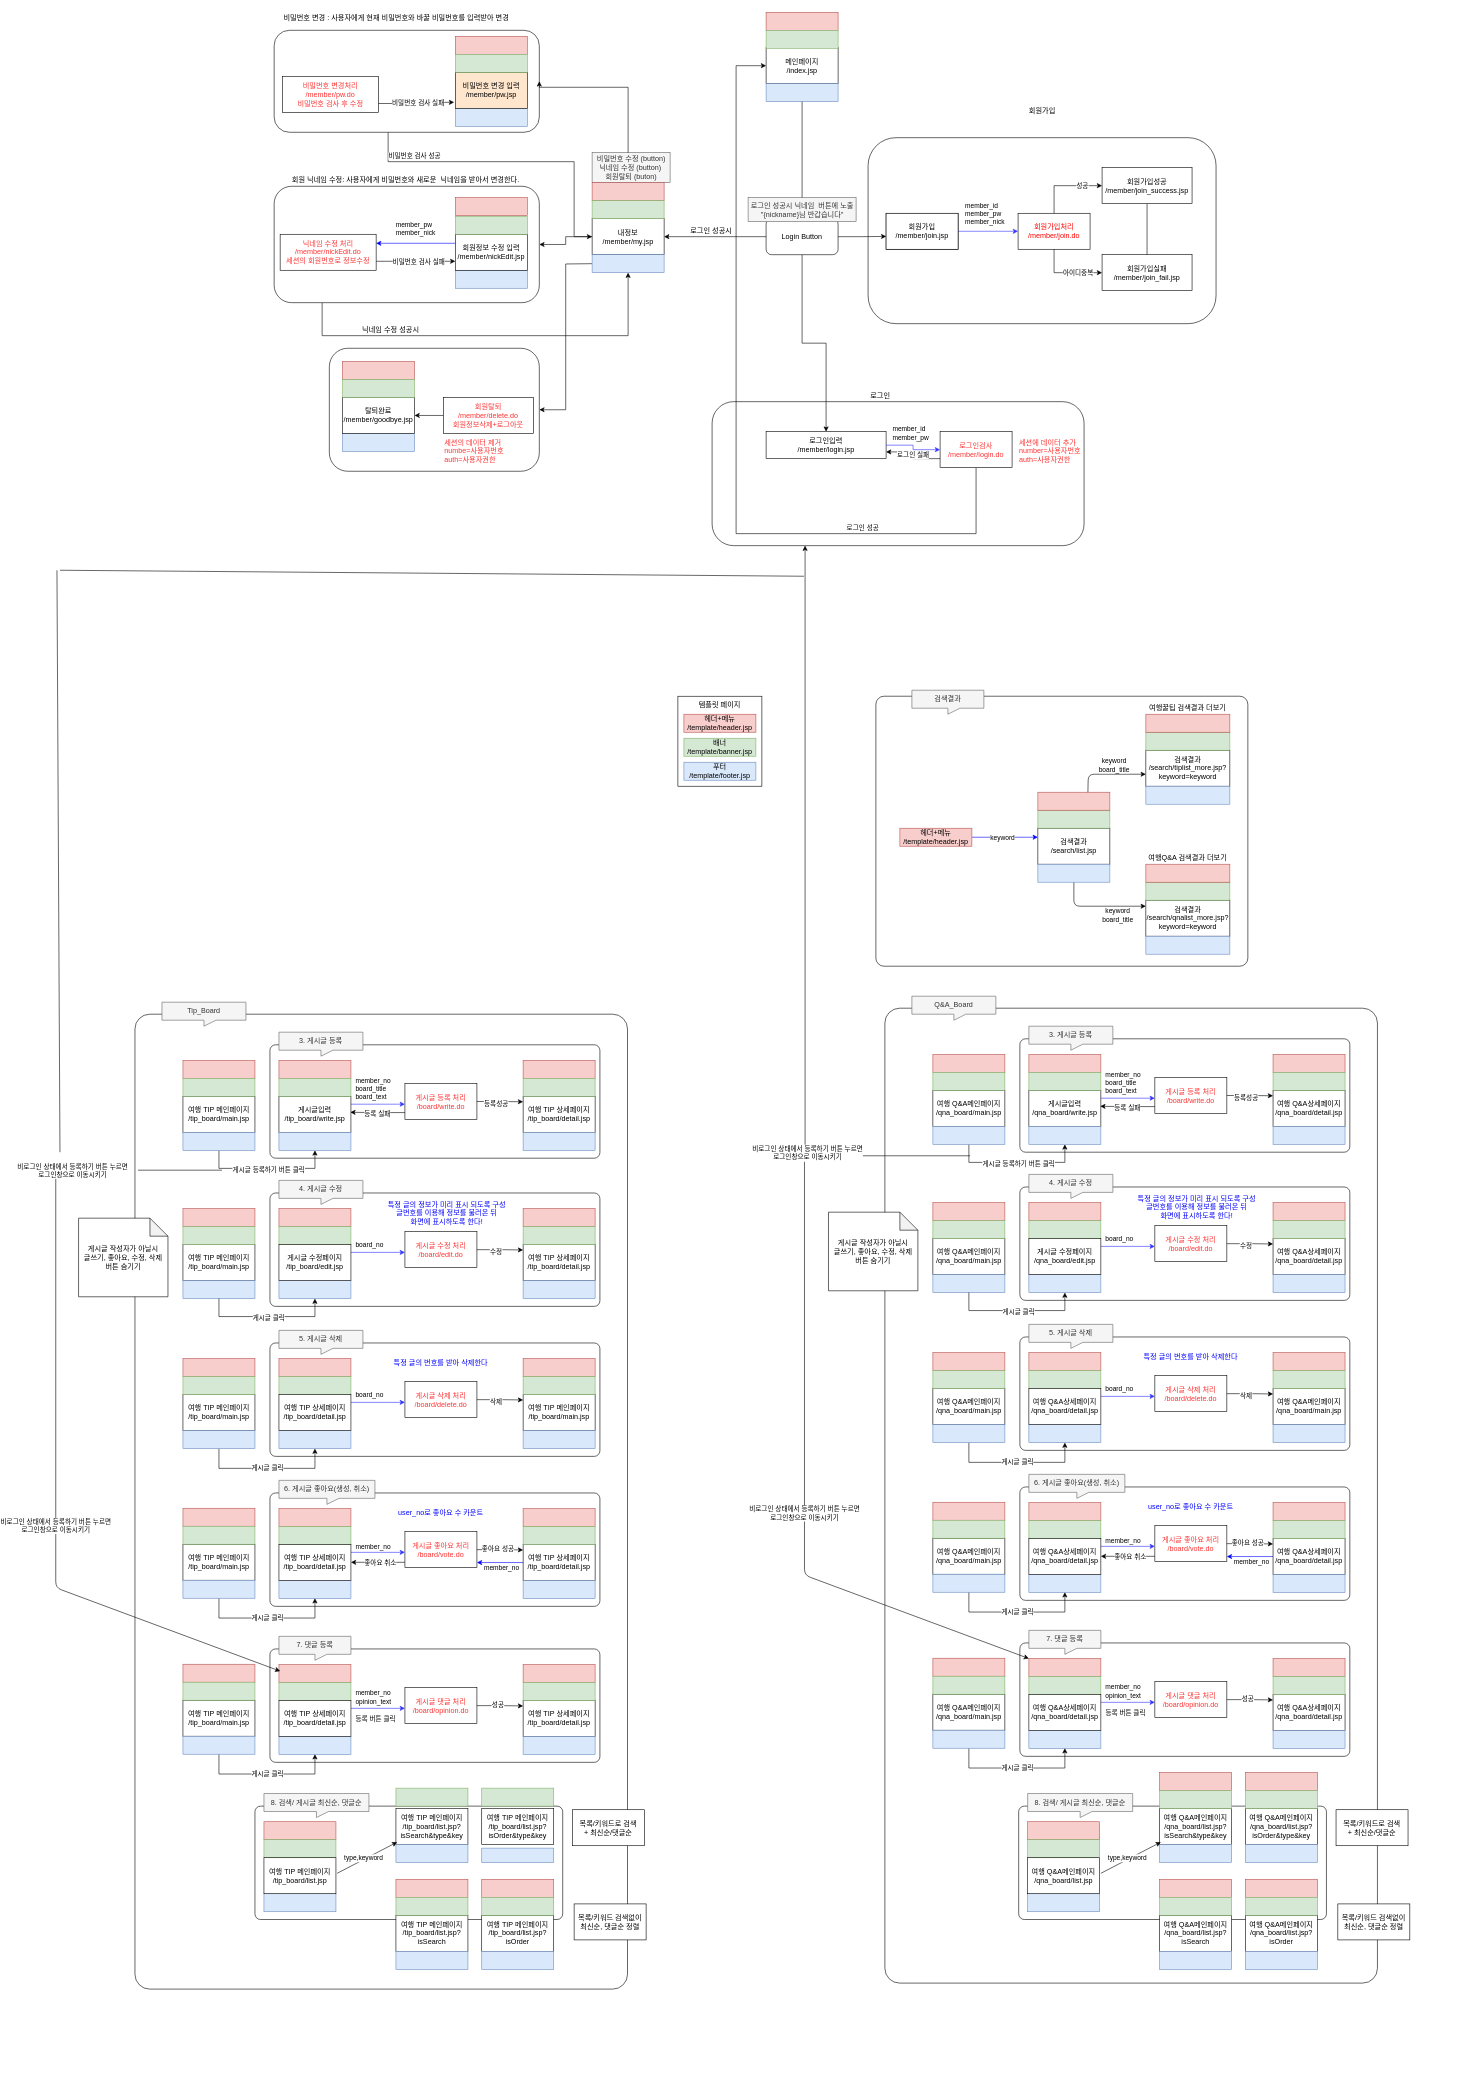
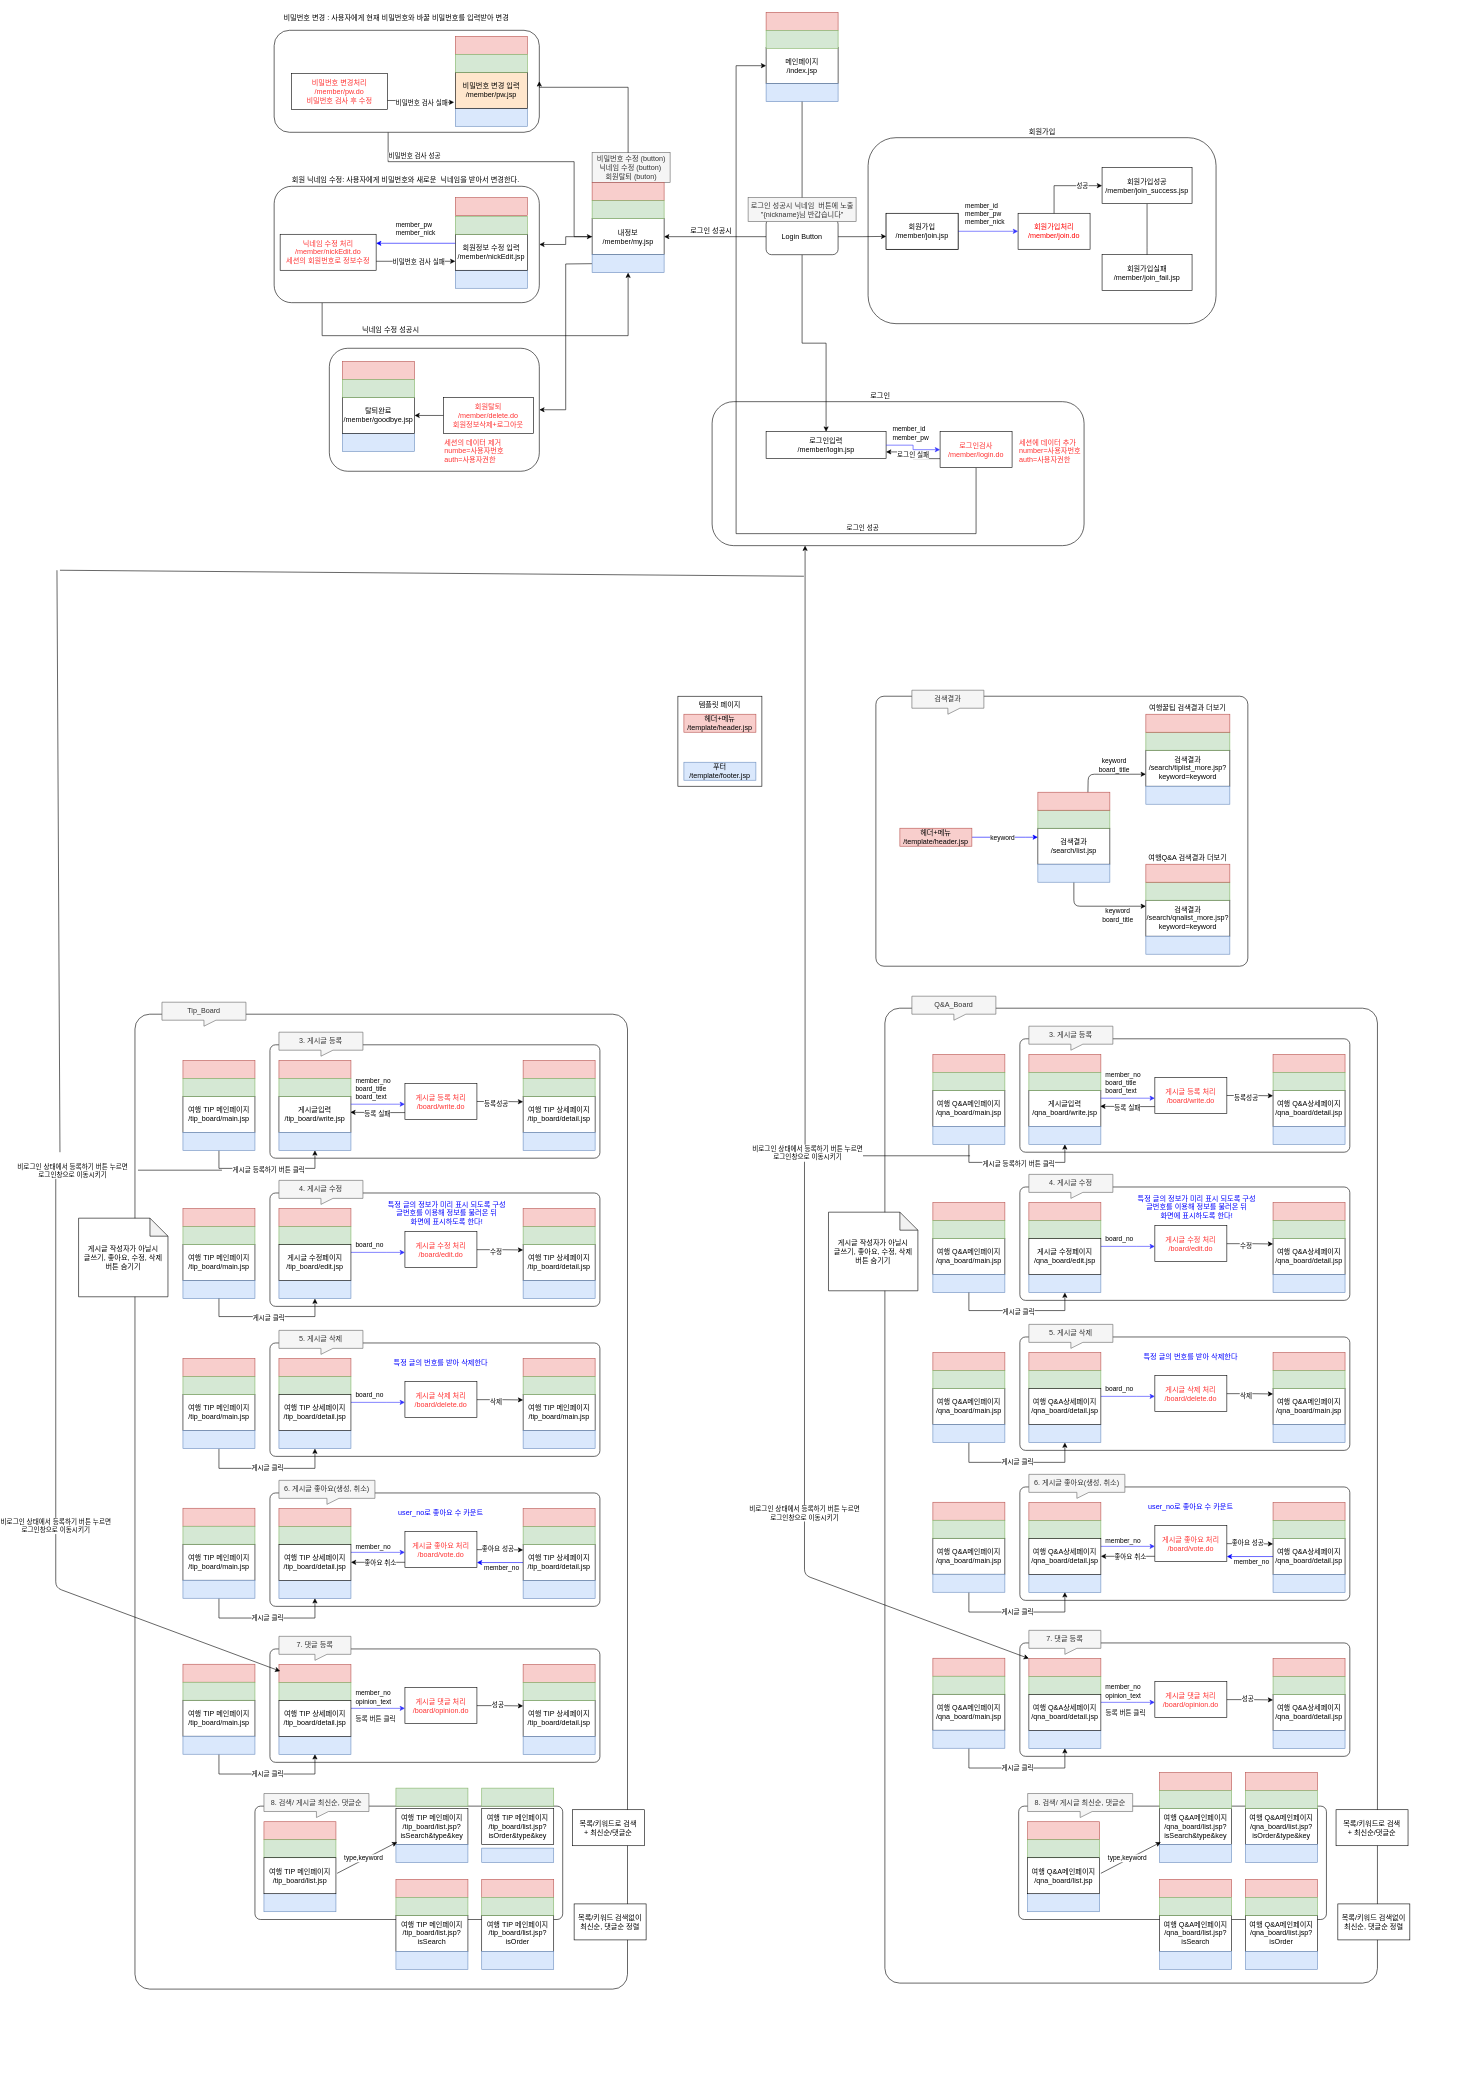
- <mxCell id="202" value="비밀번호 변경처리&lt;br&gt;/member/pw.do&lt;br&gt;비밀번호 검사 후 수정" style="rounded=0;whiteSpace=wrap;html=1;fontColor=#FF3333;" parent="1" vertex="1"><mxGeometry x="398" y="127" width="160" height="60" as="geometry" /></mxCell>
+ <mxCell id="202" value="비밀번호 변경처리&lt;br&gt;/member/pw.do&lt;br&gt;비밀번호 검사 후 수정" style="rounded=0;whiteSpace=wrap;html=1;fontColor=#FF3333;" parent="1" vertex="1"><mxGeometry x="413" y="122" width="160" height="60" as="geometry" /></mxCell>
- <mxCell id="183" value="회원가입" style="text;html=1;align=center;verticalAlign=middle;resizable=0;points=[];autosize=1;" parent="1" vertex="1"><mxGeometry x="1634" y="174" width="60" height="20" as="geometry" /></mxCell>
+ <mxCell id="183" value="회원가입" style="text;html=1;align=center;verticalAlign=middle;resizable=0;points=[];autosize=1;" parent="1" vertex="1"><mxGeometry x="1634" y="209" width="60" height="20" as="geometry" /></mxCell>
- <mxCell id="172" value="" style="edgeStyle=orthogonalEdgeStyle;rounded=0;orthogonalLoop=1;jettySize=auto;html=1;fontColor=#000000;exitX=0.5;exitY=1;exitDx=0;exitDy=0;entryX=0;entryY=0.5;entryDx=0;entryDy=0;" parent="1" source="164" target="171" edge="1"><mxGeometry x="-743" y="-1120" as="geometry"><Array as="points"><mxPoint x="1684" y="454" /></Array></mxGeometry></mxCell>
- <mxCell id="173" value="아이디중복" style="edgeLabel;html=1;align=center;verticalAlign=middle;resizable=0;points=[];fontColor=#000000;" parent="172" vertex="1" connectable="0"><mxGeometry x="0.397" relative="1" as="geometry"><mxPoint x="-4.45" as="offset" /></mxGeometry></mxCell>
- <mxCell id="7" value="배너&lt;br&gt;/template/banner.jsp" style="rounded=0;whiteSpace=wrap;html=1;fillColor=#d5e8d4;strokeColor=#82b366;" parent="4" vertex="1"><mxGeometry x="10" y="70" width="120" height="30" as="geometry" /></mxCell>
